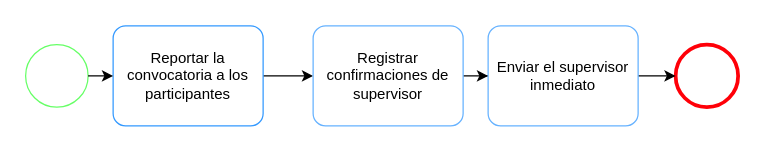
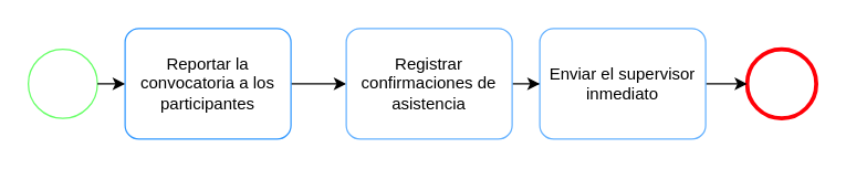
- <mxCell id="7" value="Registrar confirmaciones de supervisor" style="points=[[0.25,0,0],[0.5,0,0],[0.75,0,0],[1,0.25,0],[1,0.5,0],[1,0.75,0],[0.75,1,0],[0.5,1,0],[0.25,1,0],[0,0.75,0],[0,0.5,0],[0,0.25,0]];shape=mxgraph.bpmn.task;whiteSpace=wrap;rectStyle=rounded;size=10;html=1;taskMarker=abstract;strokeColor=#66B2FF;" vertex="1" parent="1"><mxGeometry x="250" y="20" width="120" height="80" as="geometry" /></mxCell>
+ <mxCell id="7" value="Registrar confirmaciones de asistencia" style="points=[[0.25,0,0],[0.5,0,0],[0.75,0,0],[1,0.25,0],[1,0.5,0],[1,0.75,0],[0.75,1,0],[0.5,1,0],[0.25,1,0],[0,0.75,0],[0,0.5,0],[0,0.25,0]];shape=mxgraph.bpmn.task;whiteSpace=wrap;rectStyle=rounded;size=10;html=1;taskMarker=abstract;strokeColor=#66B2FF;" vertex="1" parent="1"><mxGeometry x="250" y="20" width="120" height="80" as="geometry" /></mxCell>
